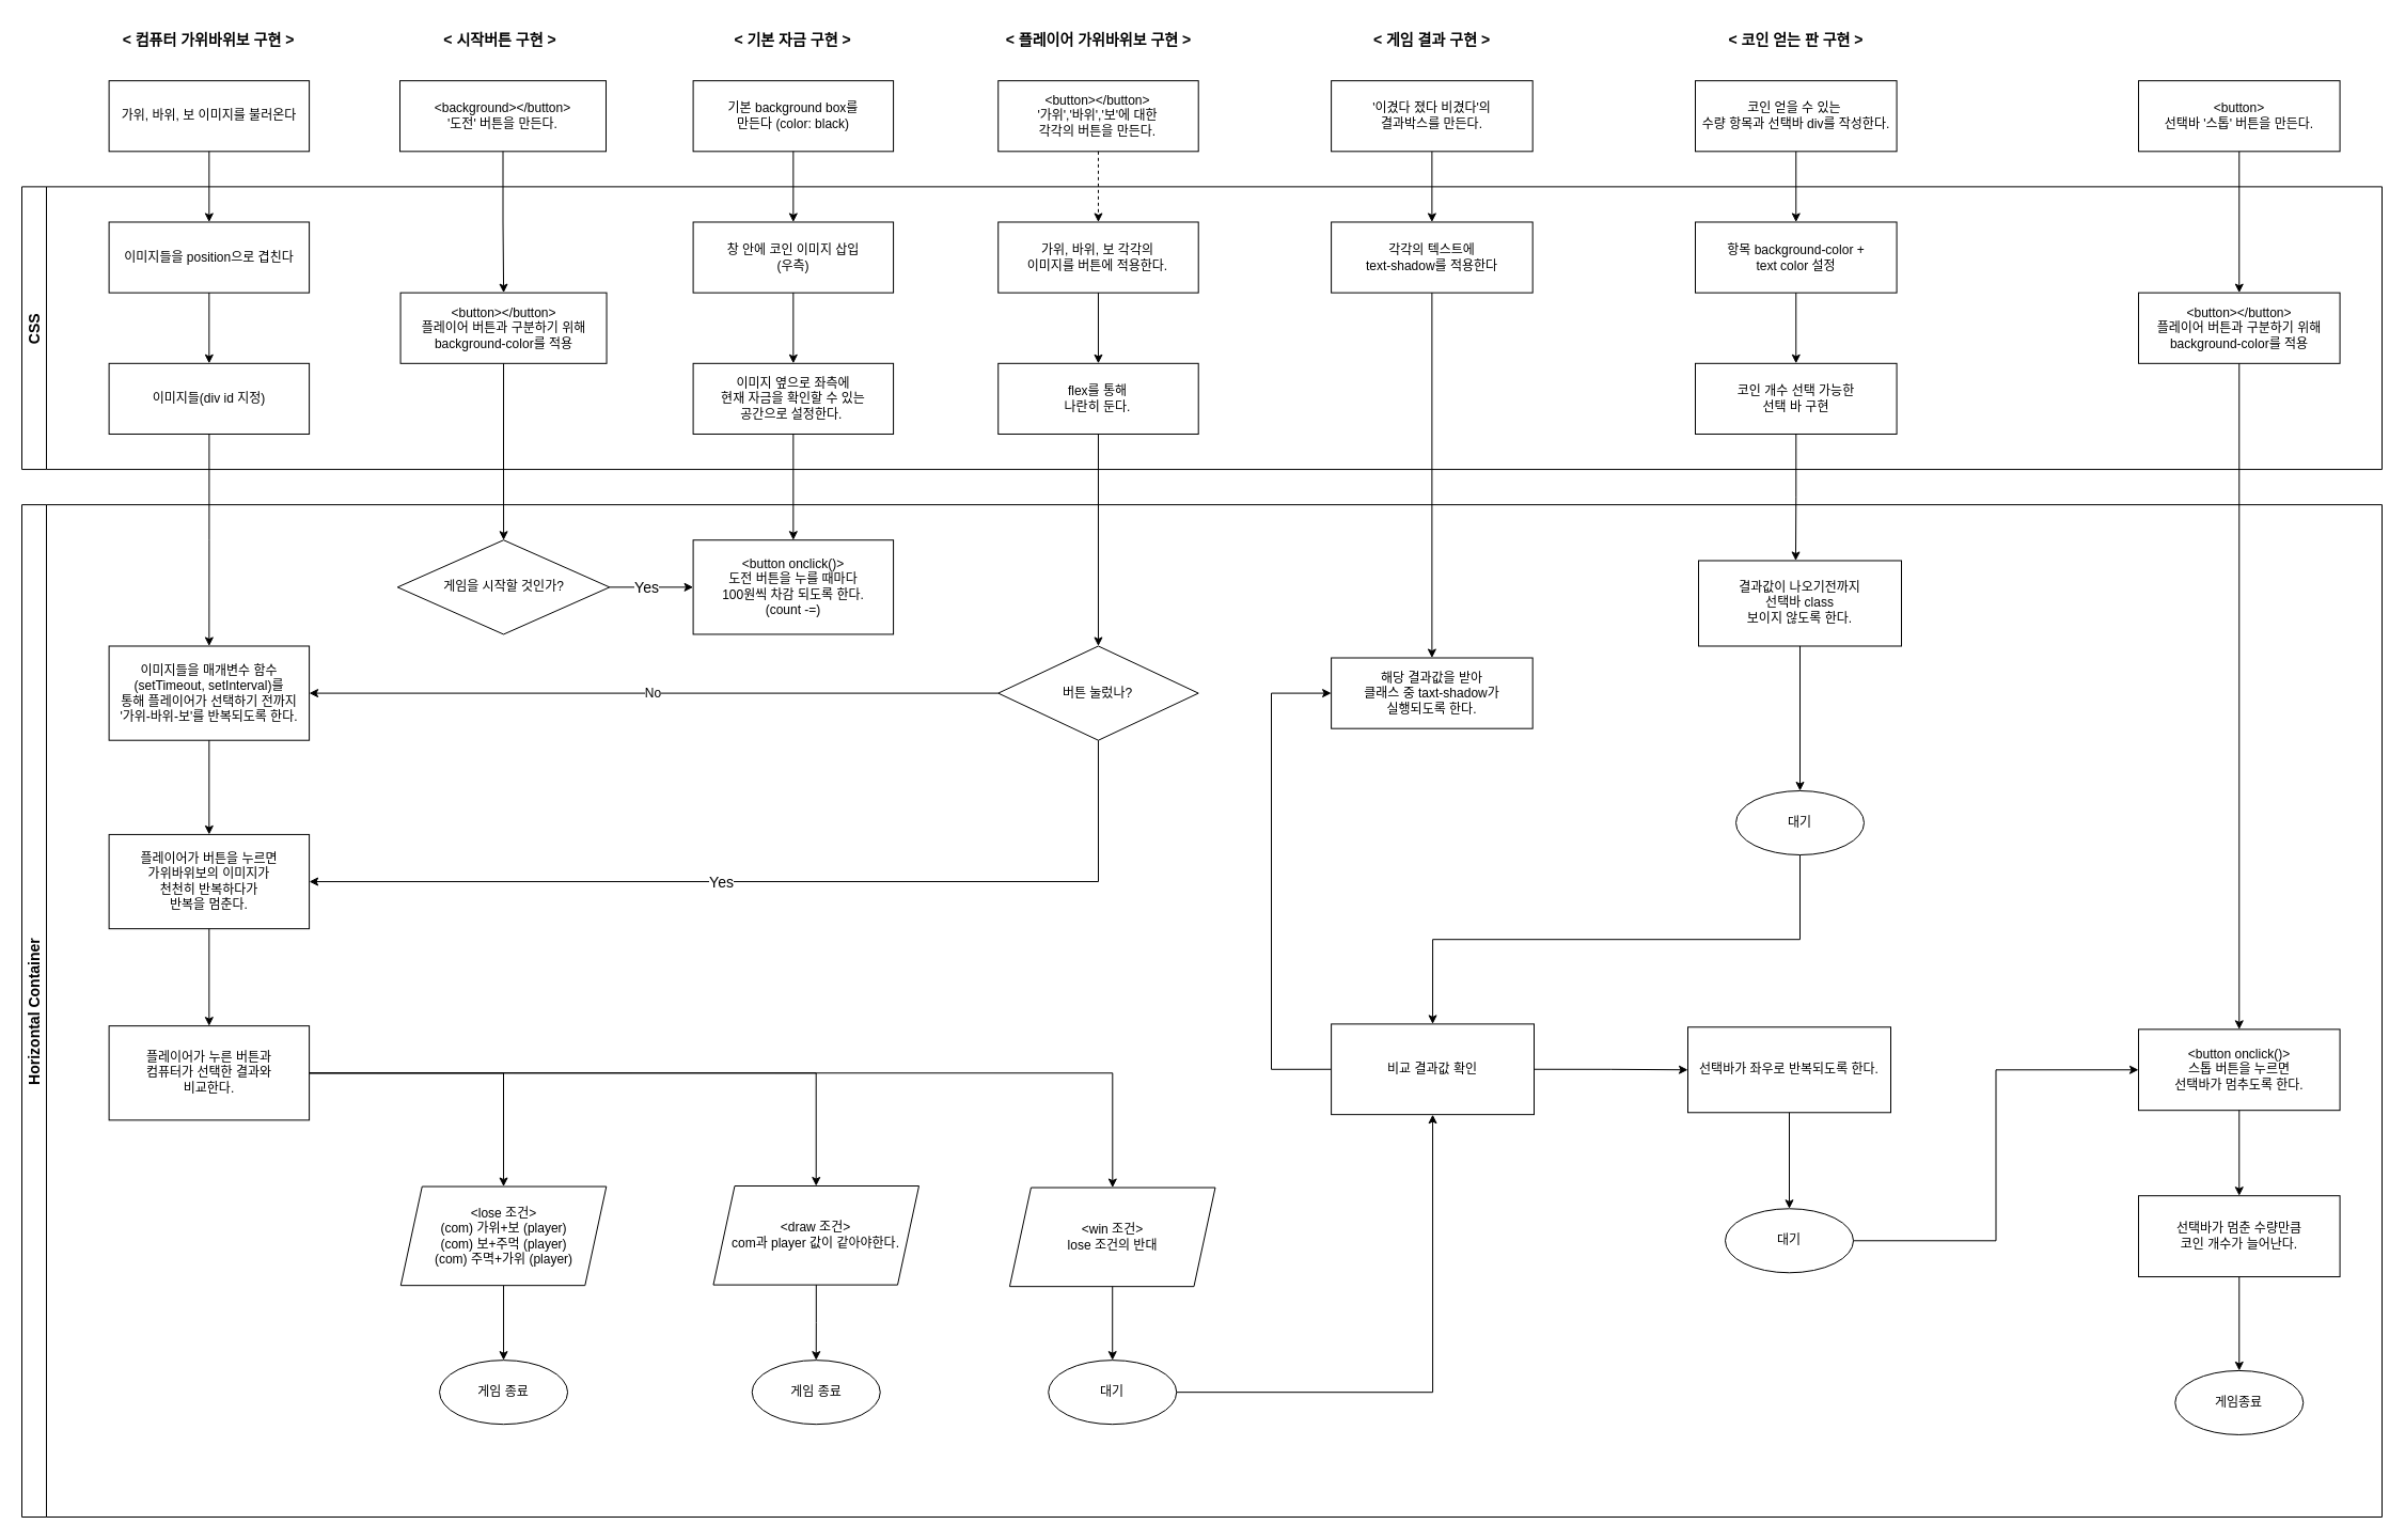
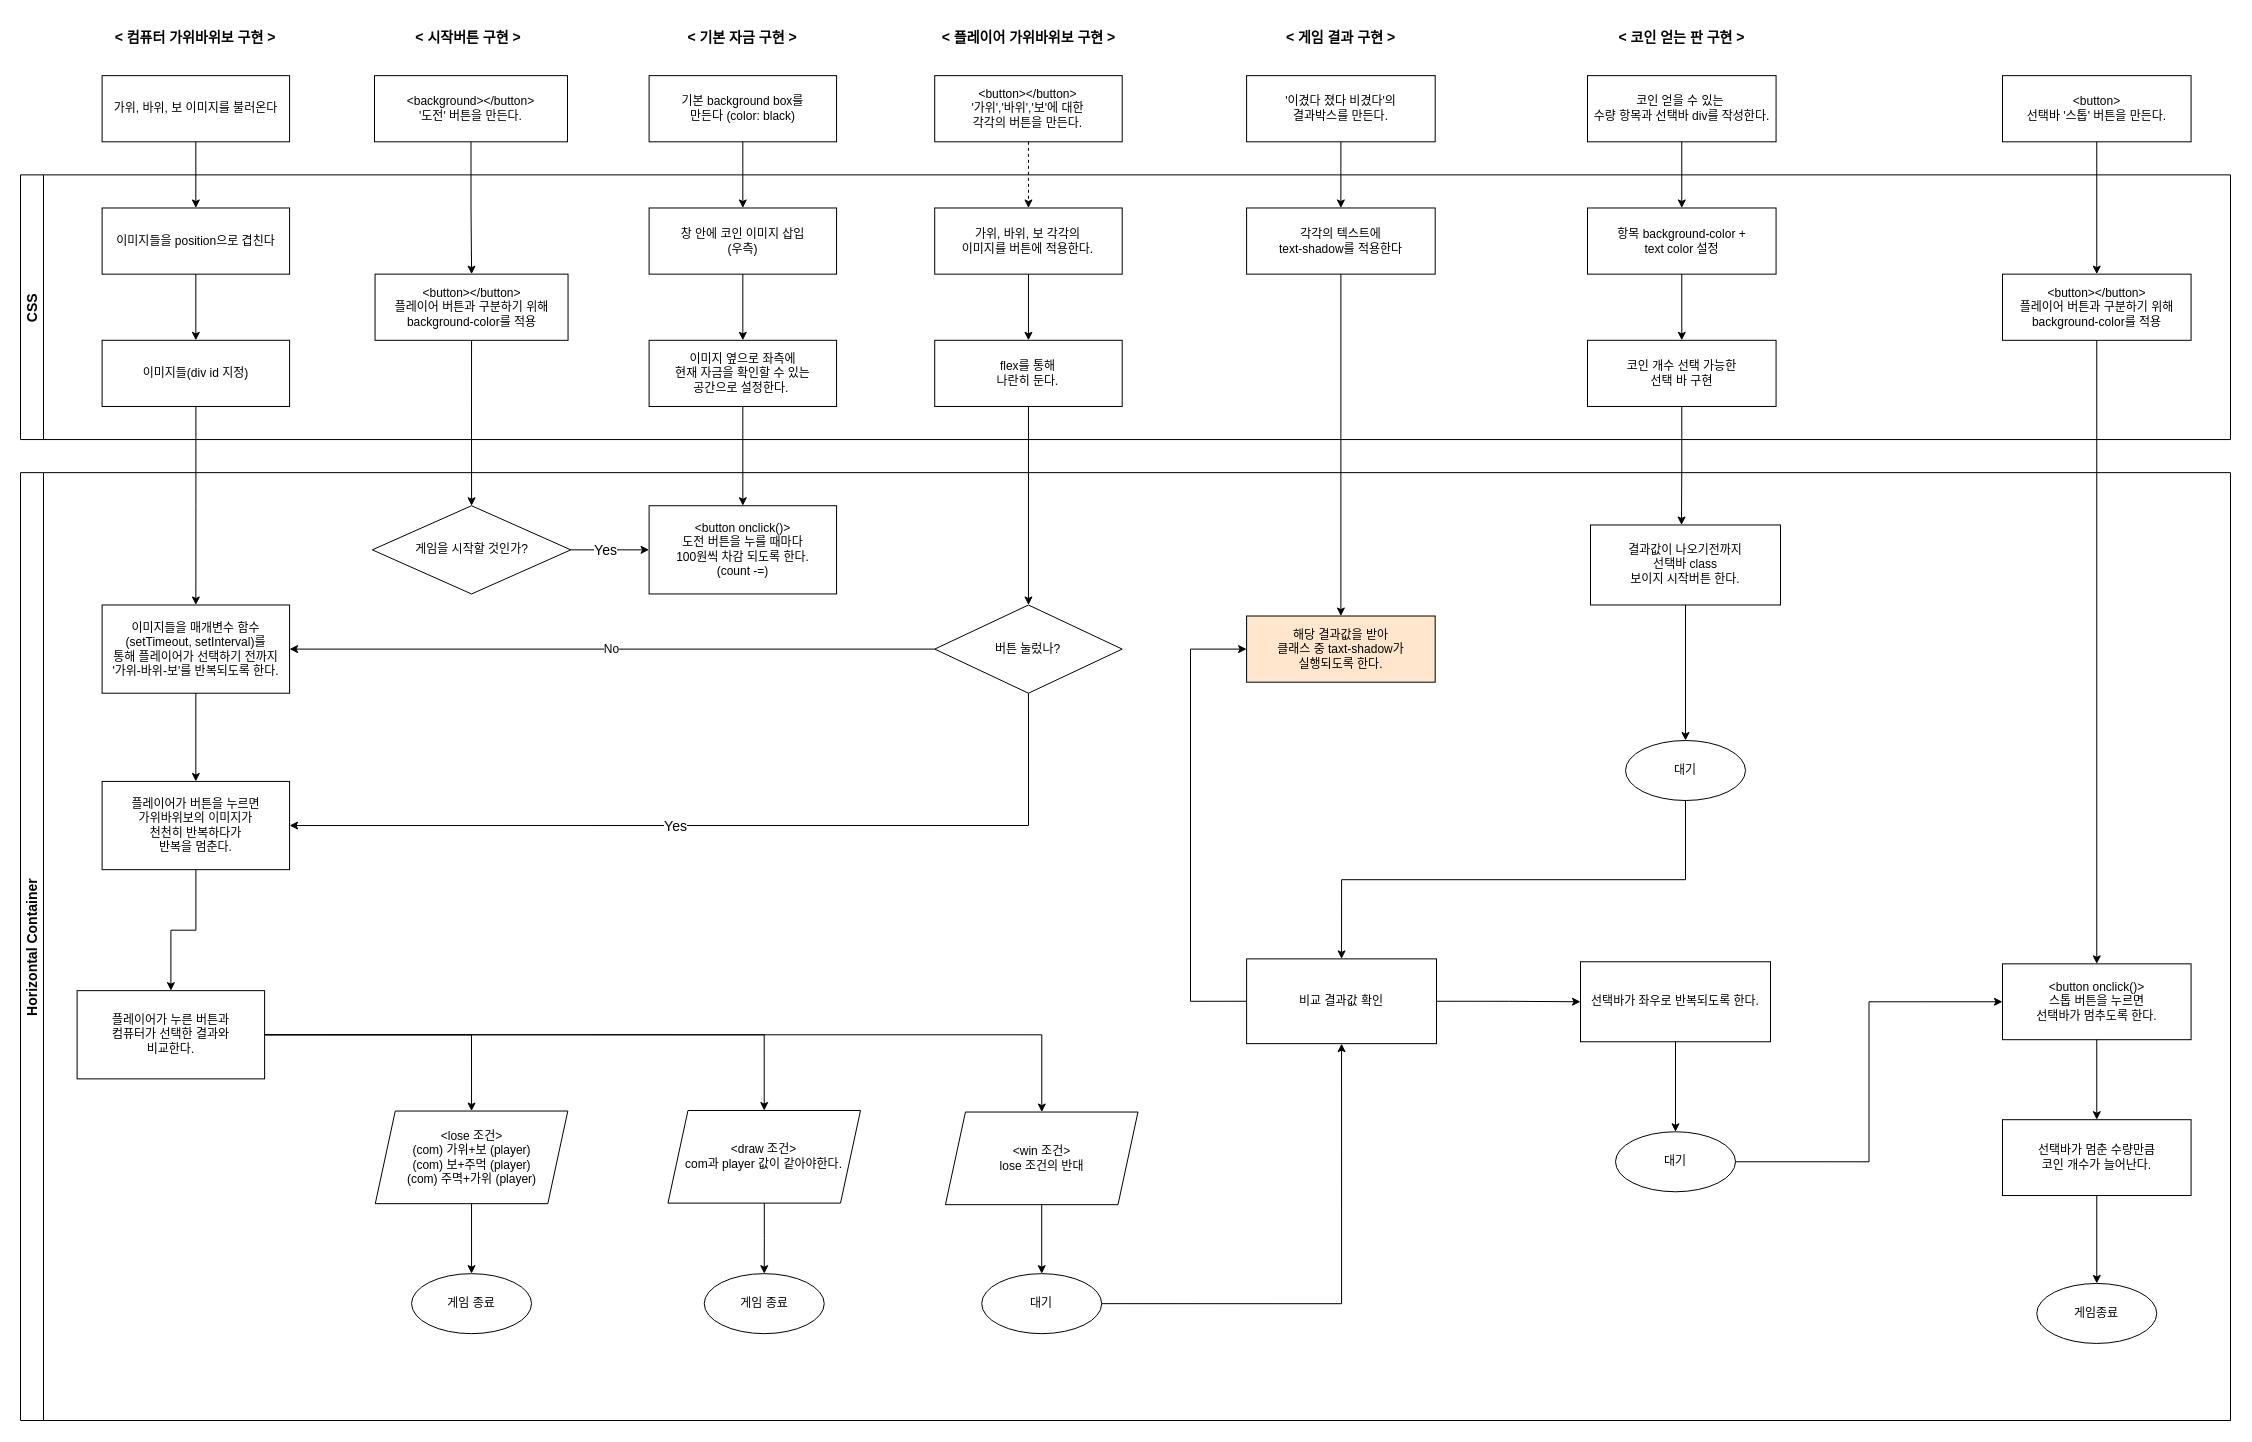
- <mxCell id="56" value="결과값이 나오기전까지&lt;br&gt;선택바 class&lt;br&gt;보이지 않도록 한다." style="whiteSpace=wrap;html=1;rounded=0;" vertex="1" parent="36"><mxGeometry x="1570" y="52.34" width="190" height="80" as="geometry" /></mxCell>
+ <mxCell id="56" value="결과값이 나오기전까지&lt;br&gt;선택바 class&lt;br&gt;보이지 시작버튼 한다." style="whiteSpace=wrap;html=1;rounded=0;" vertex="1" parent="36"><mxGeometry x="1570" y="52.34" width="190" height="80" as="geometry" /></mxCell>
- <mxCell id="40" value="해당 결과값을 받아&lt;br&gt;클래스 중 taxt-shadow가&lt;br&gt;실행되도록 한다." style="rounded=0;whiteSpace=wrap;html=1;strokeColor=default;fontSize=12;" vertex="1" parent="36"><mxGeometry x="1226.102" y="143.364" width="188.579" height="66.168" as="geometry" /></mxCell>
+ <mxCell id="40" value="해당 결과값을 받아&lt;br&gt;클래스 중 taxt-shadow가&lt;br&gt;실행되도록 한다." style="rounded=0;whiteSpace=wrap;html=1;strokeColor=default;fontSize=12;fillColor=#ffe6cc;" vertex="1" parent="36"><mxGeometry x="1226.102" y="143.364" width="188.579" height="66.168" as="geometry" /></mxCell>
- <mxCell id="54" value="플레이어가 누른 버튼과&lt;br&gt;컴퓨터가 선택한 결과와&lt;br&gt;비교한다." style="rounded=0;whiteSpace=wrap;html=1;" vertex="1" parent="36"><mxGeometry x="81.607" y="488.003" width="187.476" height="88.224" as="geometry" /></mxCell>
+ <mxCell id="54" value="플레이어가 누른 버튼과&lt;br&gt;컴퓨터가 선택한 결과와&lt;br&gt;비교한다." style="rounded=0;whiteSpace=wrap;html=1;" vertex="1" parent="36"><mxGeometry x="56.607" y="518.003" width="187.476" height="88.224" as="geometry" /></mxCell>
